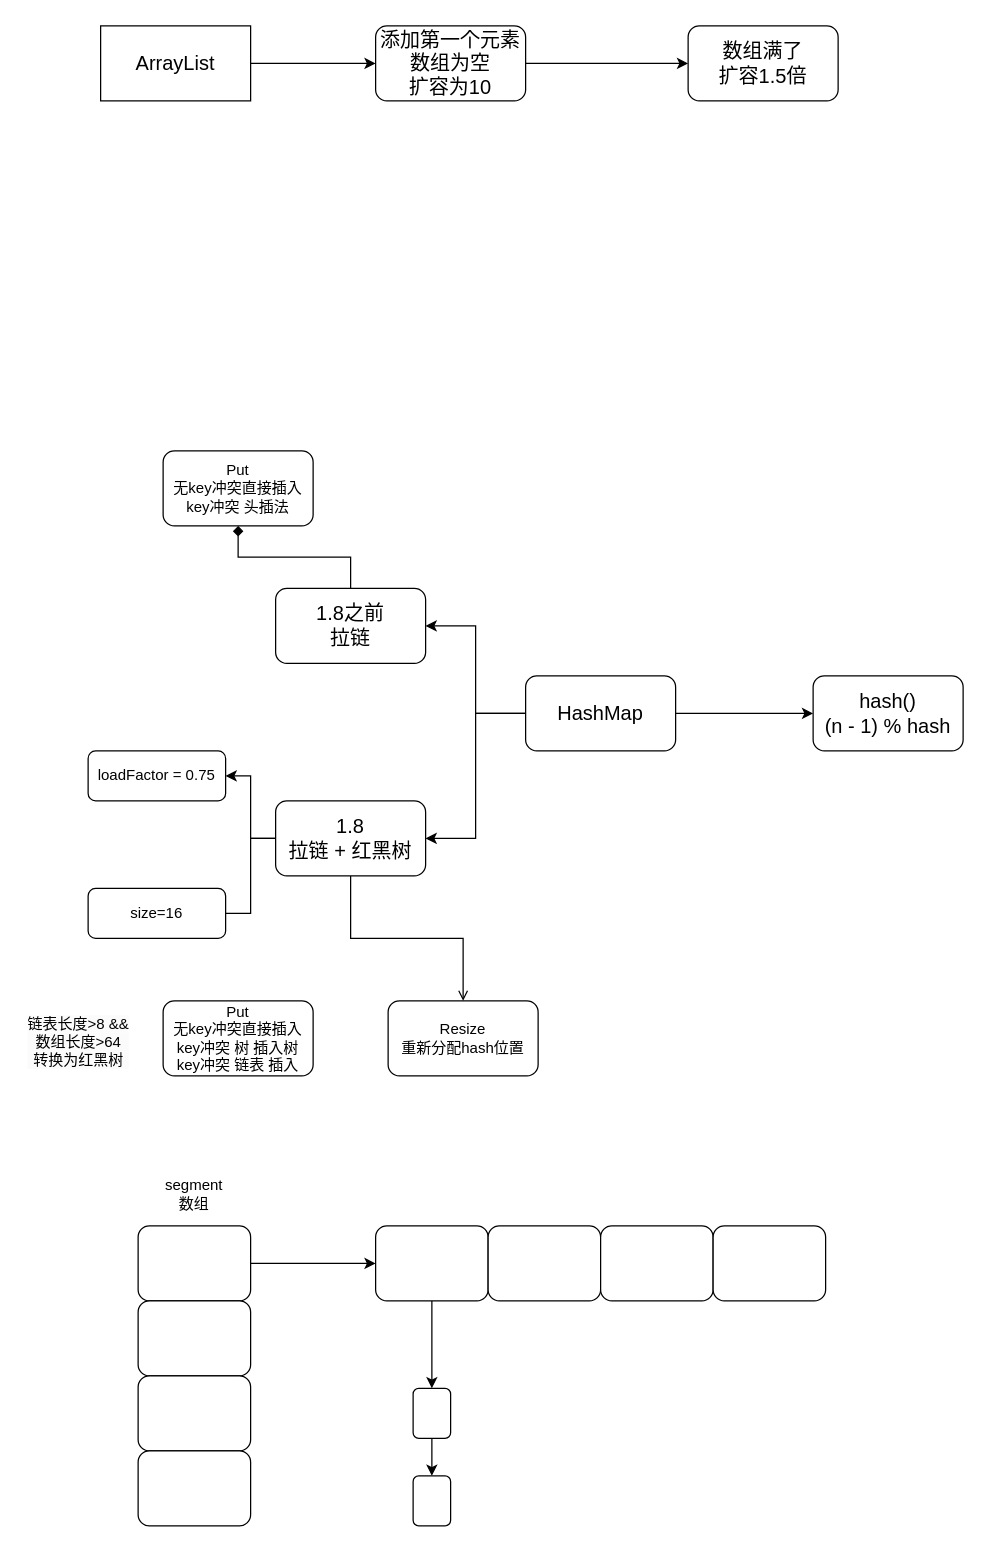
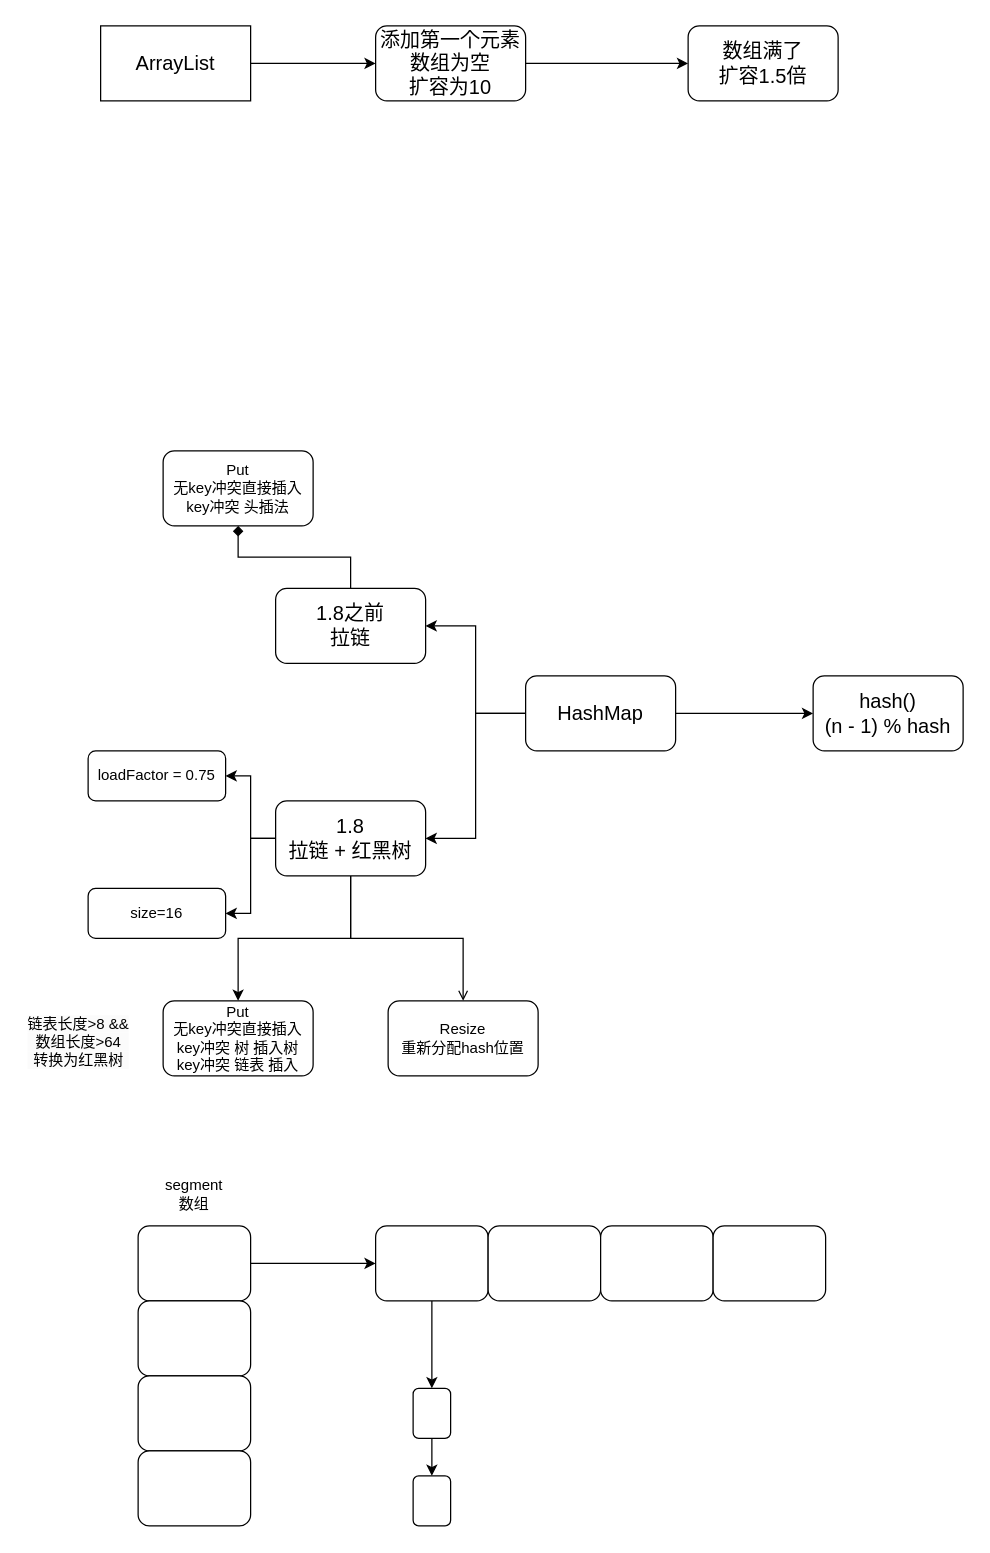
- <mxCell id="15" style="edgeStyle=orthogonalEdgeStyle;rounded=0;orthogonalLoop=1;jettySize=auto;html=1;exitX=0;exitY=0.5;exitDx=0;exitDy=0;entryX=1;entryY=0.5;entryDx=0;entryDy=0;endArrow=none;" edge="1" parent="1" source="18" target="20"><mxGeometry relative="1" as="geometry" /></mxCell>
+ <mxCell id="15" style="edgeStyle=orthogonalEdgeStyle;rounded=0;orthogonalLoop=1;jettySize=auto;html=1;exitX=0;exitY=0.5;exitDx=0;exitDy=0;entryX=1;entryY=0.5;entryDx=0;entryDy=0;" edge="1" parent="1" source="18" target="20"><mxGeometry relative="1" as="geometry" /></mxCell>
+ <mxCell id="16" style="edgeStyle=orthogonalEdgeStyle;rounded=0;orthogonalLoop=1;jettySize=auto;html=1;exitX=0.5;exitY=1;exitDx=0;exitDy=0;entryX=0.5;entryY=0;entryDx=0;entryDy=0;" edge="1" parent="1" source="18" target="21"><mxGeometry relative="1" as="geometry" /></mxCell>
